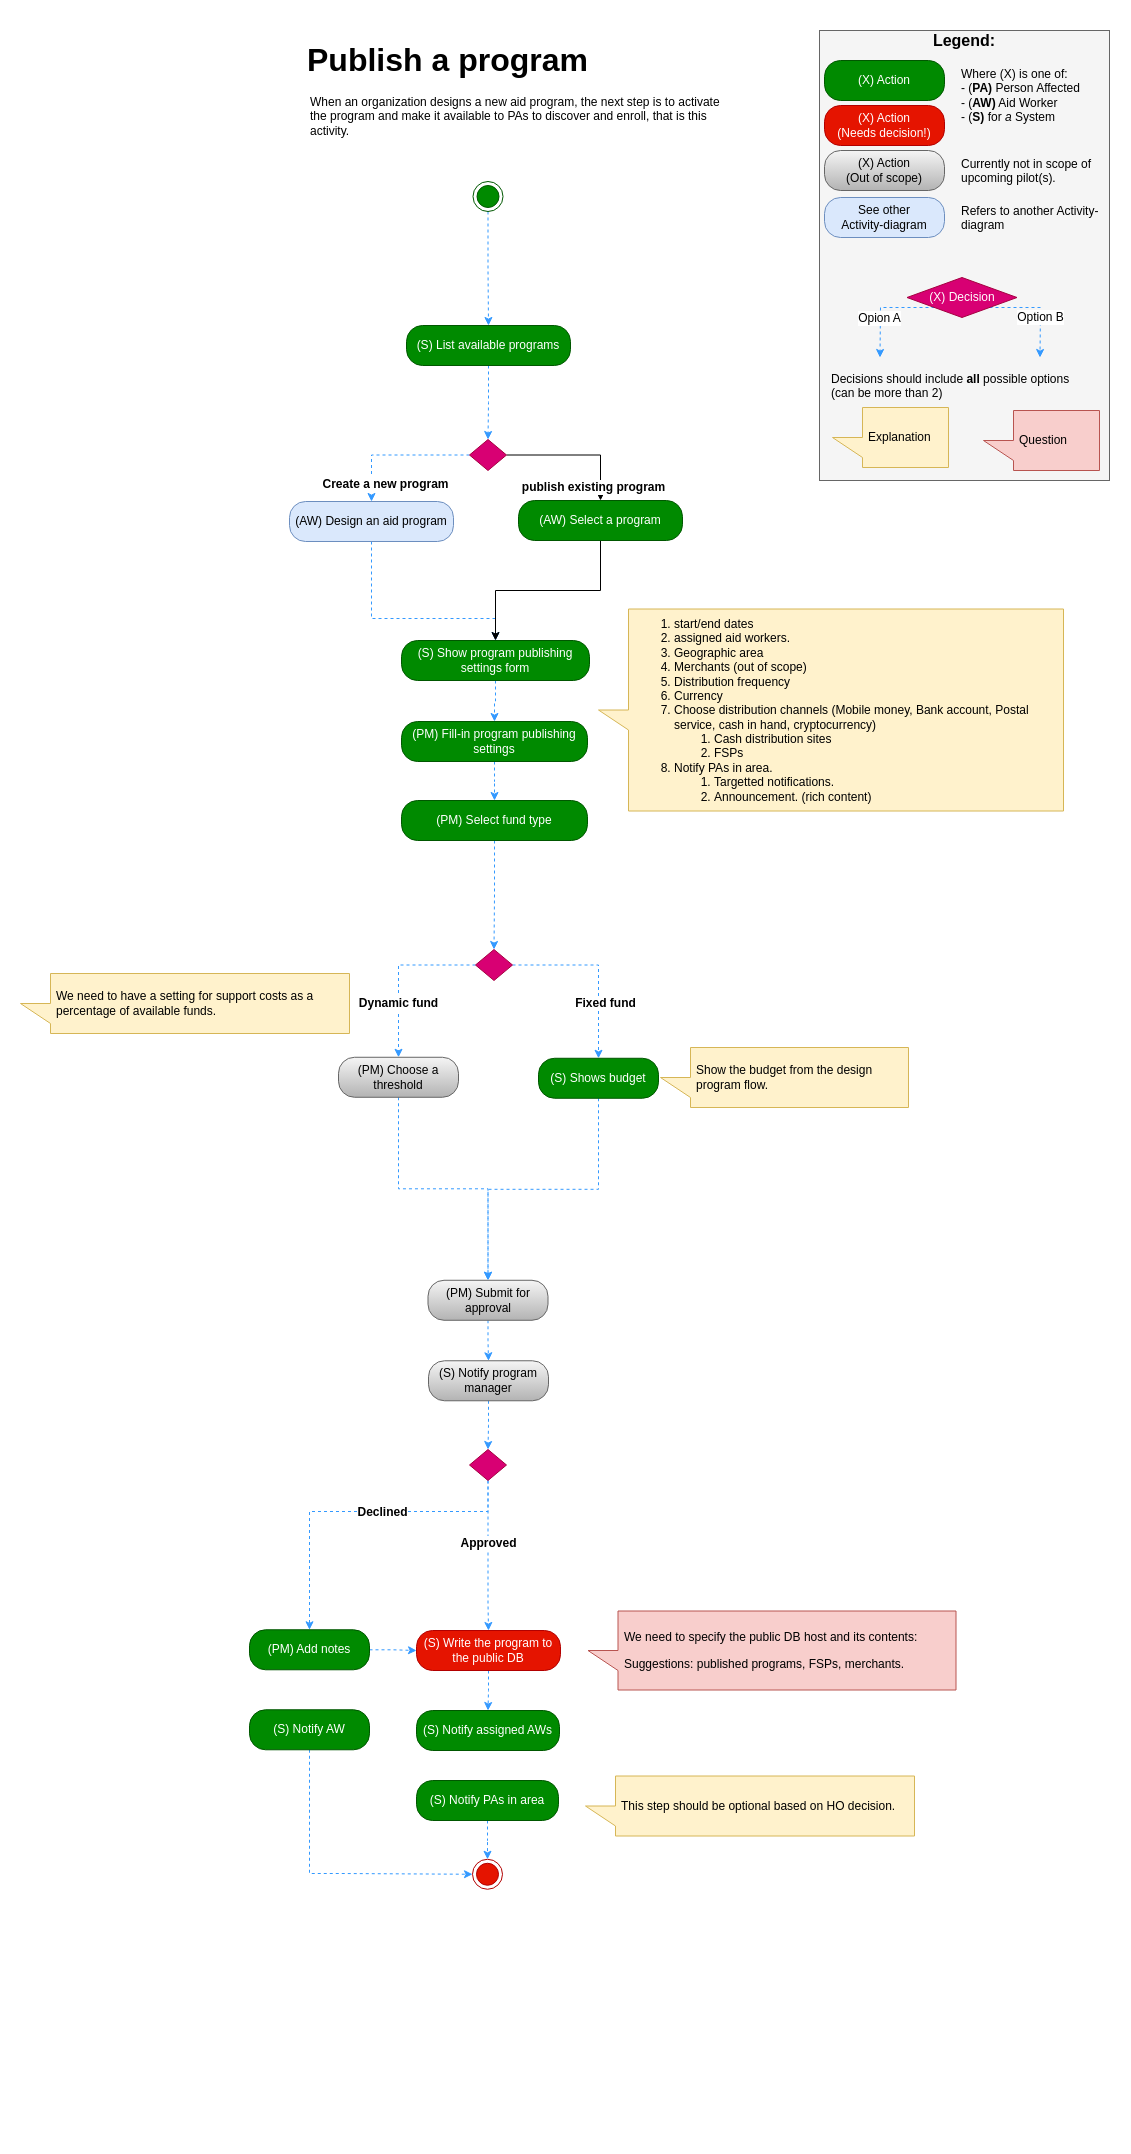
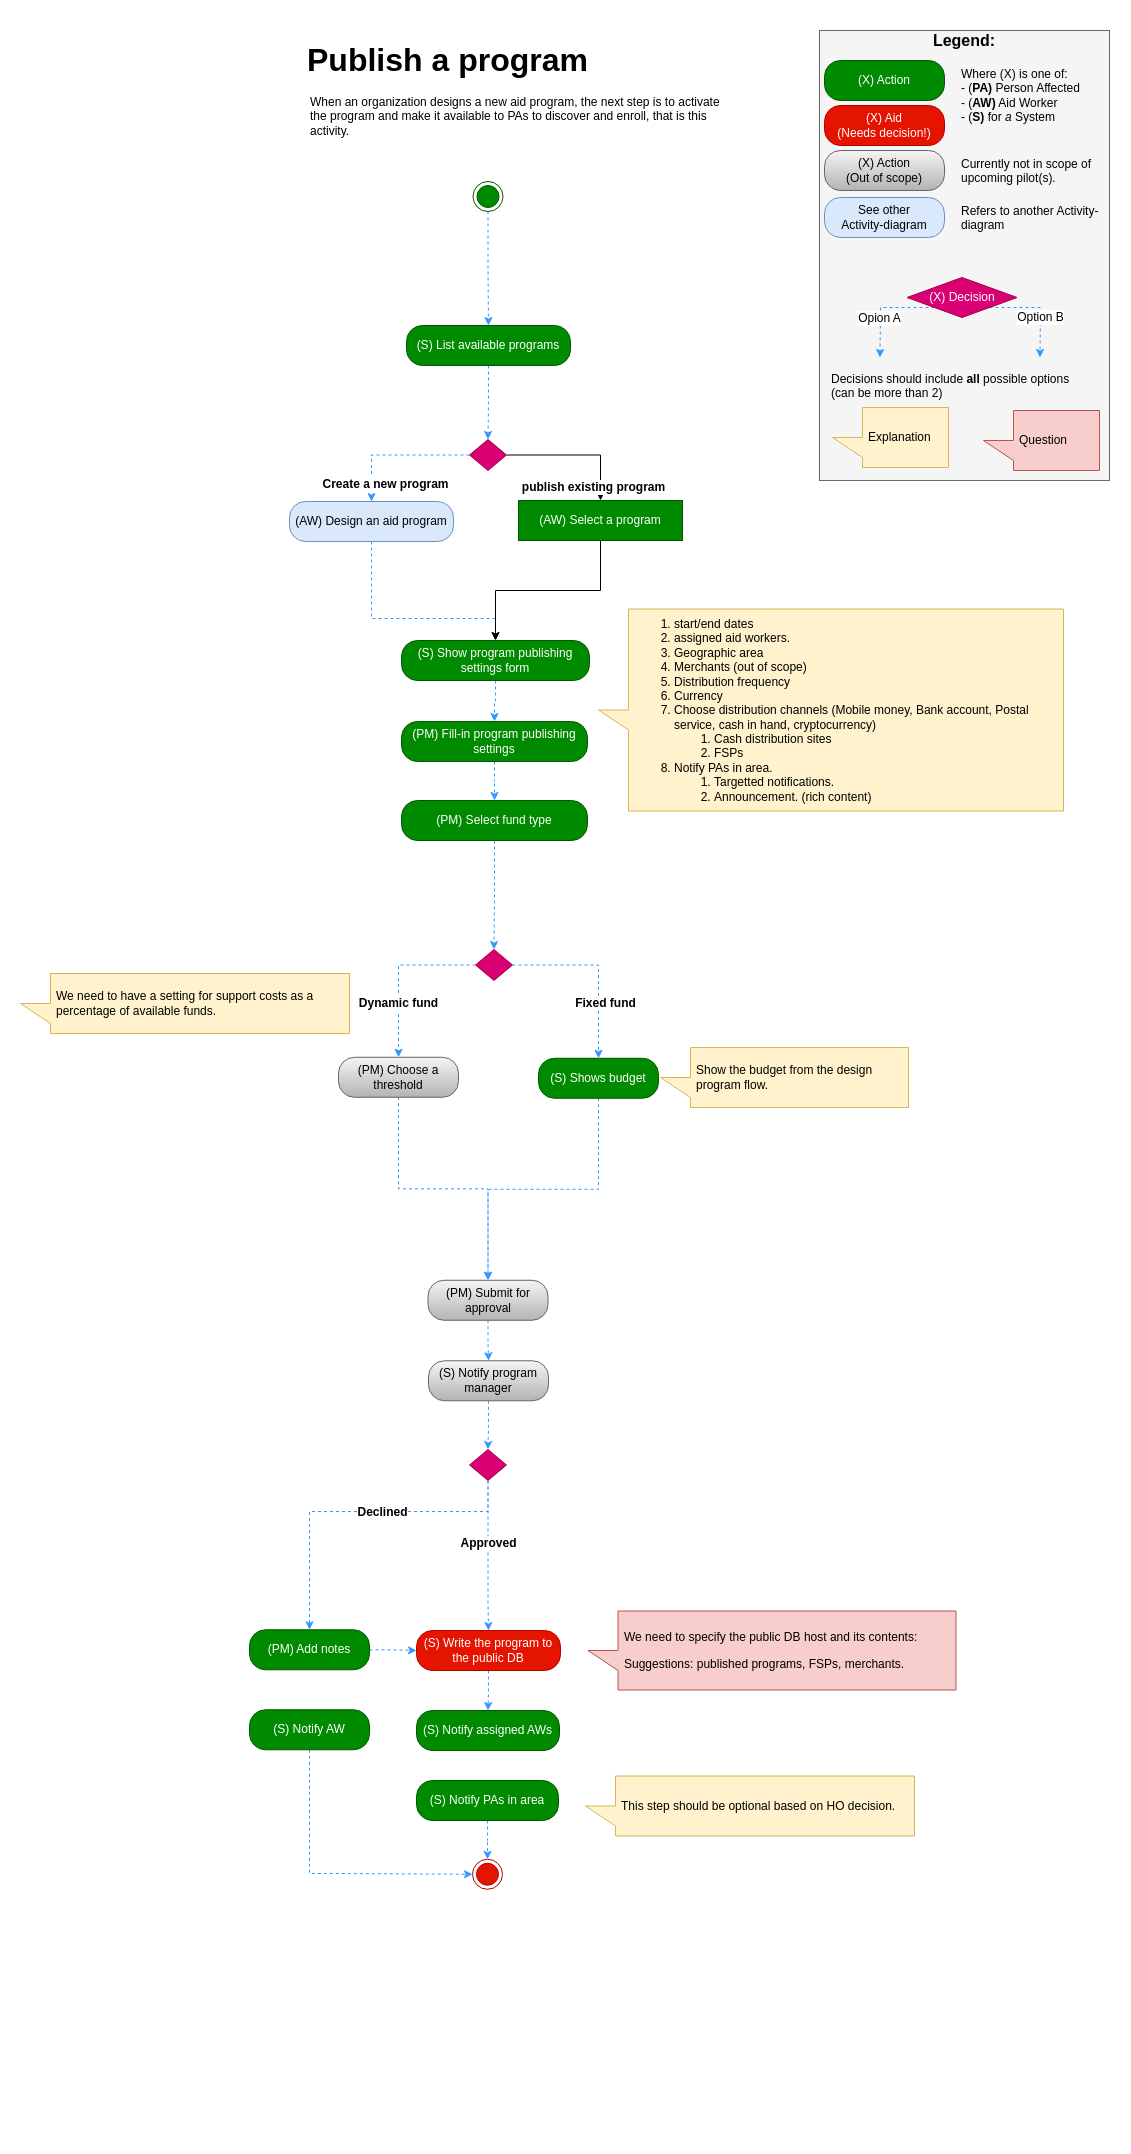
- <mxCell id="24" value="(X) Action&lt;br&gt;(Needs decision!)&lt;br&gt;" style="rounded=1;whiteSpace=wrap;html=1;arcSize=40;fillColor=#e51400;strokeColor=#B20000;fontColor=#ffffff;" parent="1" vertex="1"><mxGeometry x="824" y="105" width="120" height="40" as="geometry" /></mxCell>
+ <mxCell id="24" value="(X) Aid&lt;br&gt;(Needs decision!)&lt;br&gt;" style="rounded=1;whiteSpace=wrap;html=1;arcSize=40;fillColor=#e51400;strokeColor=#B20000;fontColor=#ffffff;" parent="1" vertex="1"><mxGeometry x="824" y="105" width="120" height="40" as="geometry" /></mxCell>
- <mxCell id="76" value="(AW) Select a program" style="rounded=1;whiteSpace=wrap;html=1;arcSize=40;fillColor=#008a00;strokeColor=#005700;fontColor=#ffffff;" parent="1" vertex="1"><mxGeometry x="518" y="500" width="164" height="40" as="geometry" /></mxCell>
+ <mxCell id="76" value="(AW) Select a program" style="whiteSpace=wrap;html=1;arcSize=40;fillColor=#008a00;strokeColor=#005700;fontColor=#ffffff;rounded=0;" parent="1" vertex="1"><mxGeometry x="518" y="500" width="164" height="40" as="geometry" /></mxCell>
